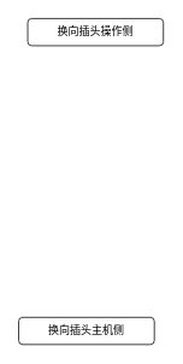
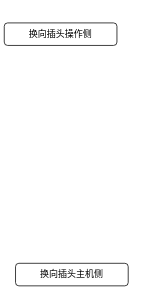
- <mxCell id="3" value="换向插头操作侧" style="rounded=1;whiteSpace=wrap;html=1;" vertex="1" parent="1"><mxGeometry x="30" y="20" width="150" height="30" as="geometry" /></mxCell>
+ <mxCell id="3" value="换向插头操作侧" style="rounded=1;whiteSpace=wrap;html=1;" vertex="1" parent="1"><mxGeometry x="5" y="30" width="150" height="30" as="geometry" /></mxCell>
